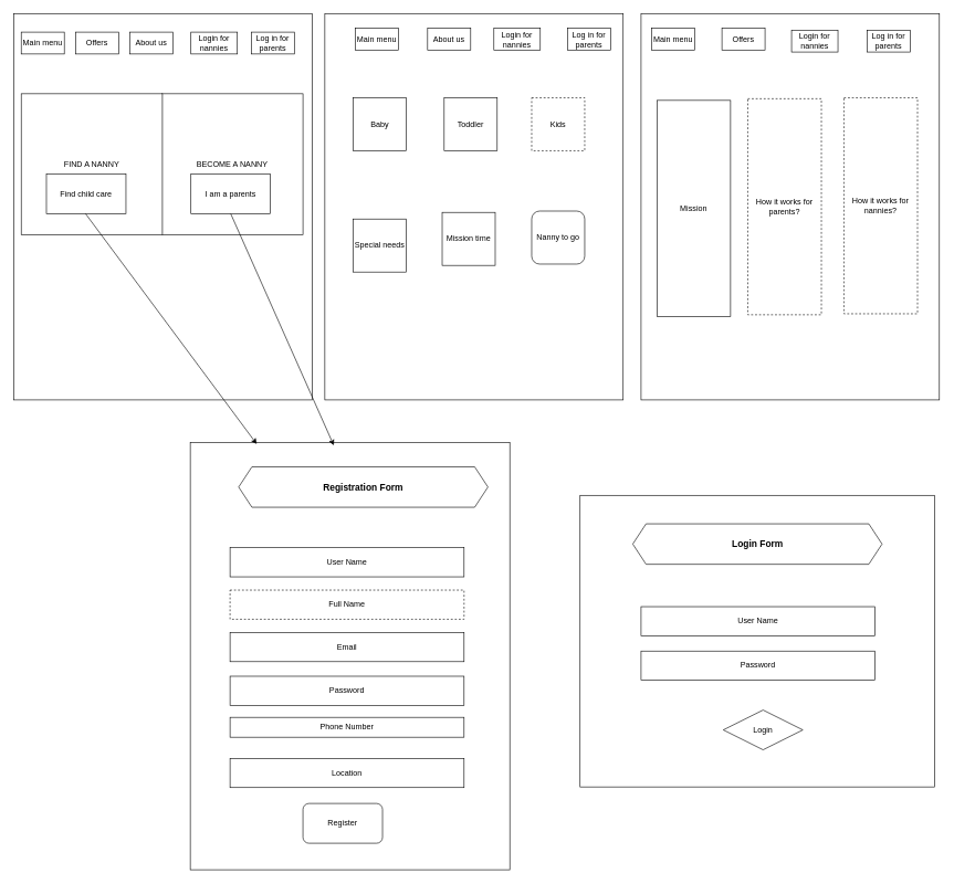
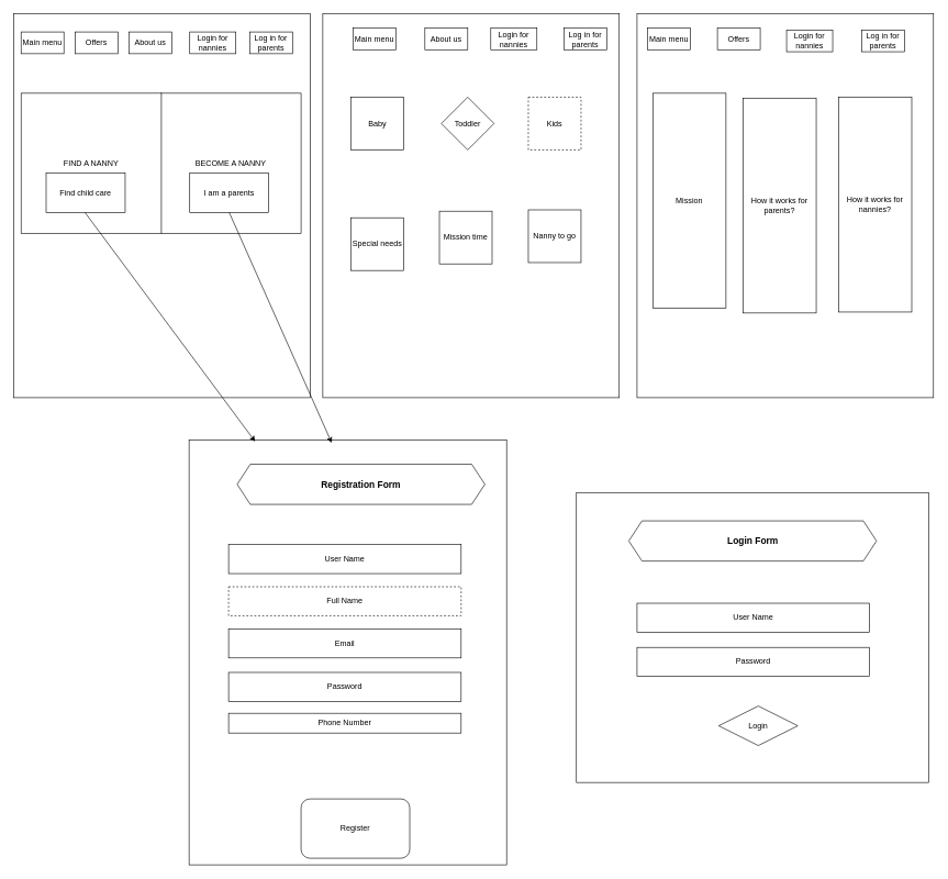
- <mxCell id="19" value="Toddler" style="whiteSpace=wrap;html=1;aspect=fixed;" vertex="1" parent="1"><mxGeometry x="669" y="147" width="80" height="80" as="geometry" /></mxCell>
+ <mxCell id="19" value="Toddler" style="rhombus;whiteSpace=wrap;html=1;aspect=fixed;" vertex="1" parent="1"><mxGeometry x="669" y="147" width="80" height="80" as="geometry" /></mxCell>
- <mxCell id="30" value="How it works for nannies?" style="rounded=0;whiteSpace=wrap;html=1;dashed=1;" vertex="1" parent="1"><mxGeometry x="1272" y="147" width="111" height="326" as="geometry" /></mxCell>
+ <mxCell id="30" value="How it works for nannies?" style="rounded=0;whiteSpace=wrap;html=1;" vertex="1" parent="1"><mxGeometry x="1272" y="147" width="111" height="326" as="geometry" /></mxCell>
- <mxCell id="29" value="How it works for parents?" style="rounded=0;whiteSpace=wrap;html=1;dashed=1;" vertex="1" parent="1"><mxGeometry x="1127" y="148.5" width="111" height="326" as="geometry" /></mxCell>
+ <mxCell id="29" value="How it works for parents?" style="rounded=0;whiteSpace=wrap;html=1;" vertex="1" parent="1"><mxGeometry x="1127" y="148.5" width="111" height="326" as="geometry" /></mxCell>
- <mxCell id="28" value="Mission" style="rounded=0;whiteSpace=wrap;html=1;" vertex="1" parent="1"><mxGeometry x="990" y="151" width="111" height="326" as="geometry" /></mxCell>
+ <mxCell id="28" value="Mission" style="rounded=0;whiteSpace=wrap;html=1;" vertex="1" parent="1"><mxGeometry x="990" y="141" width="111" height="326" as="geometry" /></mxCell>
- <mxCell id="21" value="Nanny to go" style="whiteSpace=wrap;html=1;aspect=fixed;rounded=1;" vertex="1" parent="1"><mxGeometry x="801" y="318" width="80" height="80" as="geometry" /></mxCell>
+ <mxCell id="21" value="Nanny to go" style="whiteSpace=wrap;html=1;aspect=fixed;" vertex="1" parent="1"><mxGeometry x="801" y="318" width="80" height="80" as="geometry" /></mxCell>
- <mxCell id="37" value="Location" style="rounded=0;whiteSpace=wrap;html=1;" vertex="1" parent="1"><mxGeometry x="346" y="1144" width="353" height="44" as="geometry" /></mxCell>
- <mxCell id="39" value="Register" style="rounded=1;whiteSpace=wrap;html=1;" vertex="1" parent="1"><mxGeometry x="456" y="1212" width="120" height="60" as="geometry" /></mxCell>
+ <mxCell id="39" value="Register" style="rounded=1;whiteSpace=wrap;html=1;" vertex="1" parent="1"><mxGeometry x="456" y="1212" width="165" height="90" as="geometry" /></mxCell>
